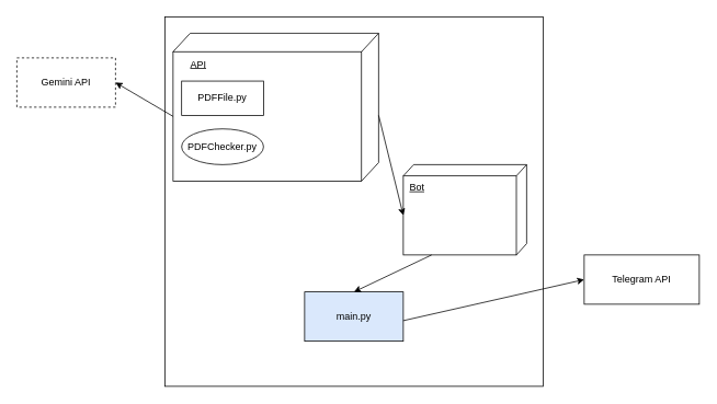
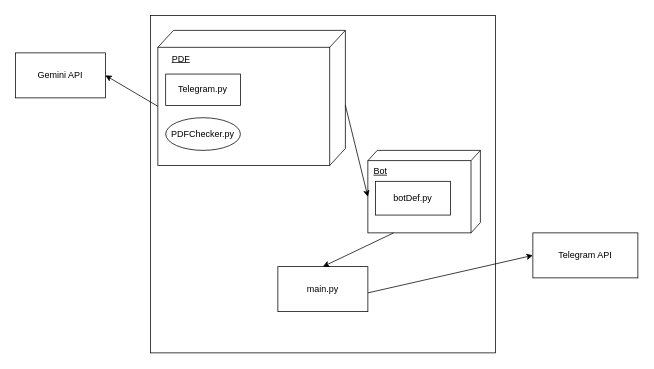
- <mxCell id="10" value="&lt;u&gt;API&lt;/u&gt;" style="text;html=1;align=center;verticalAlign=middle;whiteSpace=wrap;rounded=0;" vertex="1" parent="3"><mxGeometry x="-15.625" y="15.0" width="93.75" height="45" as="geometry" /></mxCell>
+ <mxCell id="10" value="&lt;u&gt;PDF&lt;/u&gt;" style="text;html=1;align=center;verticalAlign=middle;whiteSpace=wrap;rounded=0;" vertex="1" parent="3"><mxGeometry x="-15.625" y="15.0" width="93.75" height="45" as="geometry" /></mxCell>
- <mxCell id="27" value="Gemini API" style="rounded=0;whiteSpace=wrap;html=1;dashed=1;" vertex="1" parent="1"><mxGeometry x="20" y="70" width="120" height="60" as="geometry" /></mxCell>
+ <mxCell id="27" value="Gemini API" style="rounded=0;whiteSpace=wrap;html=1;" vertex="1" parent="1"><mxGeometry x="20" y="70" width="120" height="60" as="geometry" /></mxCell>
- <mxCell id="11" value="PDFFile.py" style="rounded=0;whiteSpace=wrap;html=1;" vertex="1" parent="3"><mxGeometry x="10.42" y="58.24" width="99.58" height="41.76" as="geometry" /></mxCell>
+ <mxCell id="11" value="Telegram.py" style="rounded=0;whiteSpace=wrap;html=1;" vertex="1" parent="3"><mxGeometry x="10.42" y="58.24" width="99.58" height="41.76" as="geometry" /></mxCell>
+ <mxCell id="21" value="botDef.py" style="rounded=0;whiteSpace=wrap;html=1;" vertex="1" parent="13"><mxGeometry x="10" y="41.25" width="100" height="45" as="geometry" /></mxCell>
- <mxCell id="22" value="main.py" style="rounded=0;whiteSpace=wrap;html=1;fillColor=#dae8fc;" vertex="1" parent="1"><mxGeometry x="370" y="355" width="120" height="60" as="geometry" /></mxCell>
+ <mxCell id="22" value="main.py" style="rounded=0;whiteSpace=wrap;html=1;" vertex="1" parent="1"><mxGeometry x="370" y="355" width="120" height="60" as="geometry" /></mxCell>
